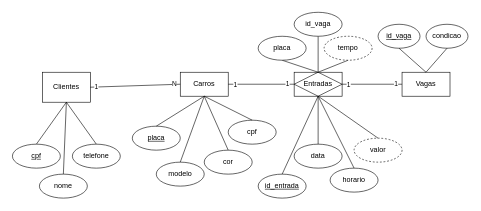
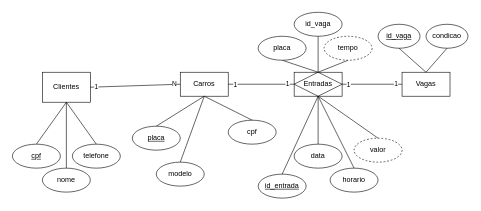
- <mxCell id="11" value="" style="endArrow=none;html=1;rounded=0;exitX=0.5;exitY=1;exitDx=0;exitDy=0;entryX=0.5;entryY=0;entryDx=0;entryDy=0;" parent="1" source="3" target="7" edge="1"><mxGeometry relative="1" as="geometry"><mxPoint x="290" y="250" as="sourcePoint" /><mxPoint x="370" y="190" as="targetPoint" /></mxGeometry></mxCell>
- <mxCell id="7" value="cor" style="ellipse;whiteSpace=wrap;html=1;align=center;" parent="1" vertex="1"><mxGeometry x="340" y="250" width="80" height="40" as="geometry" /></mxCell>
- <mxCell id="5" value="nome" style="ellipse;whiteSpace=wrap;html=1;align=center;" parent="1" vertex="1"><mxGeometry x="65" y="290" width="80" height="40" as="geometry" /></mxCell>
+ <mxCell id="5" value="nome" style="ellipse;whiteSpace=wrap;html=1;align=center;" parent="1" vertex="1"><mxGeometry x="70" y="280" width="80" height="40" as="geometry" /></mxCell>
